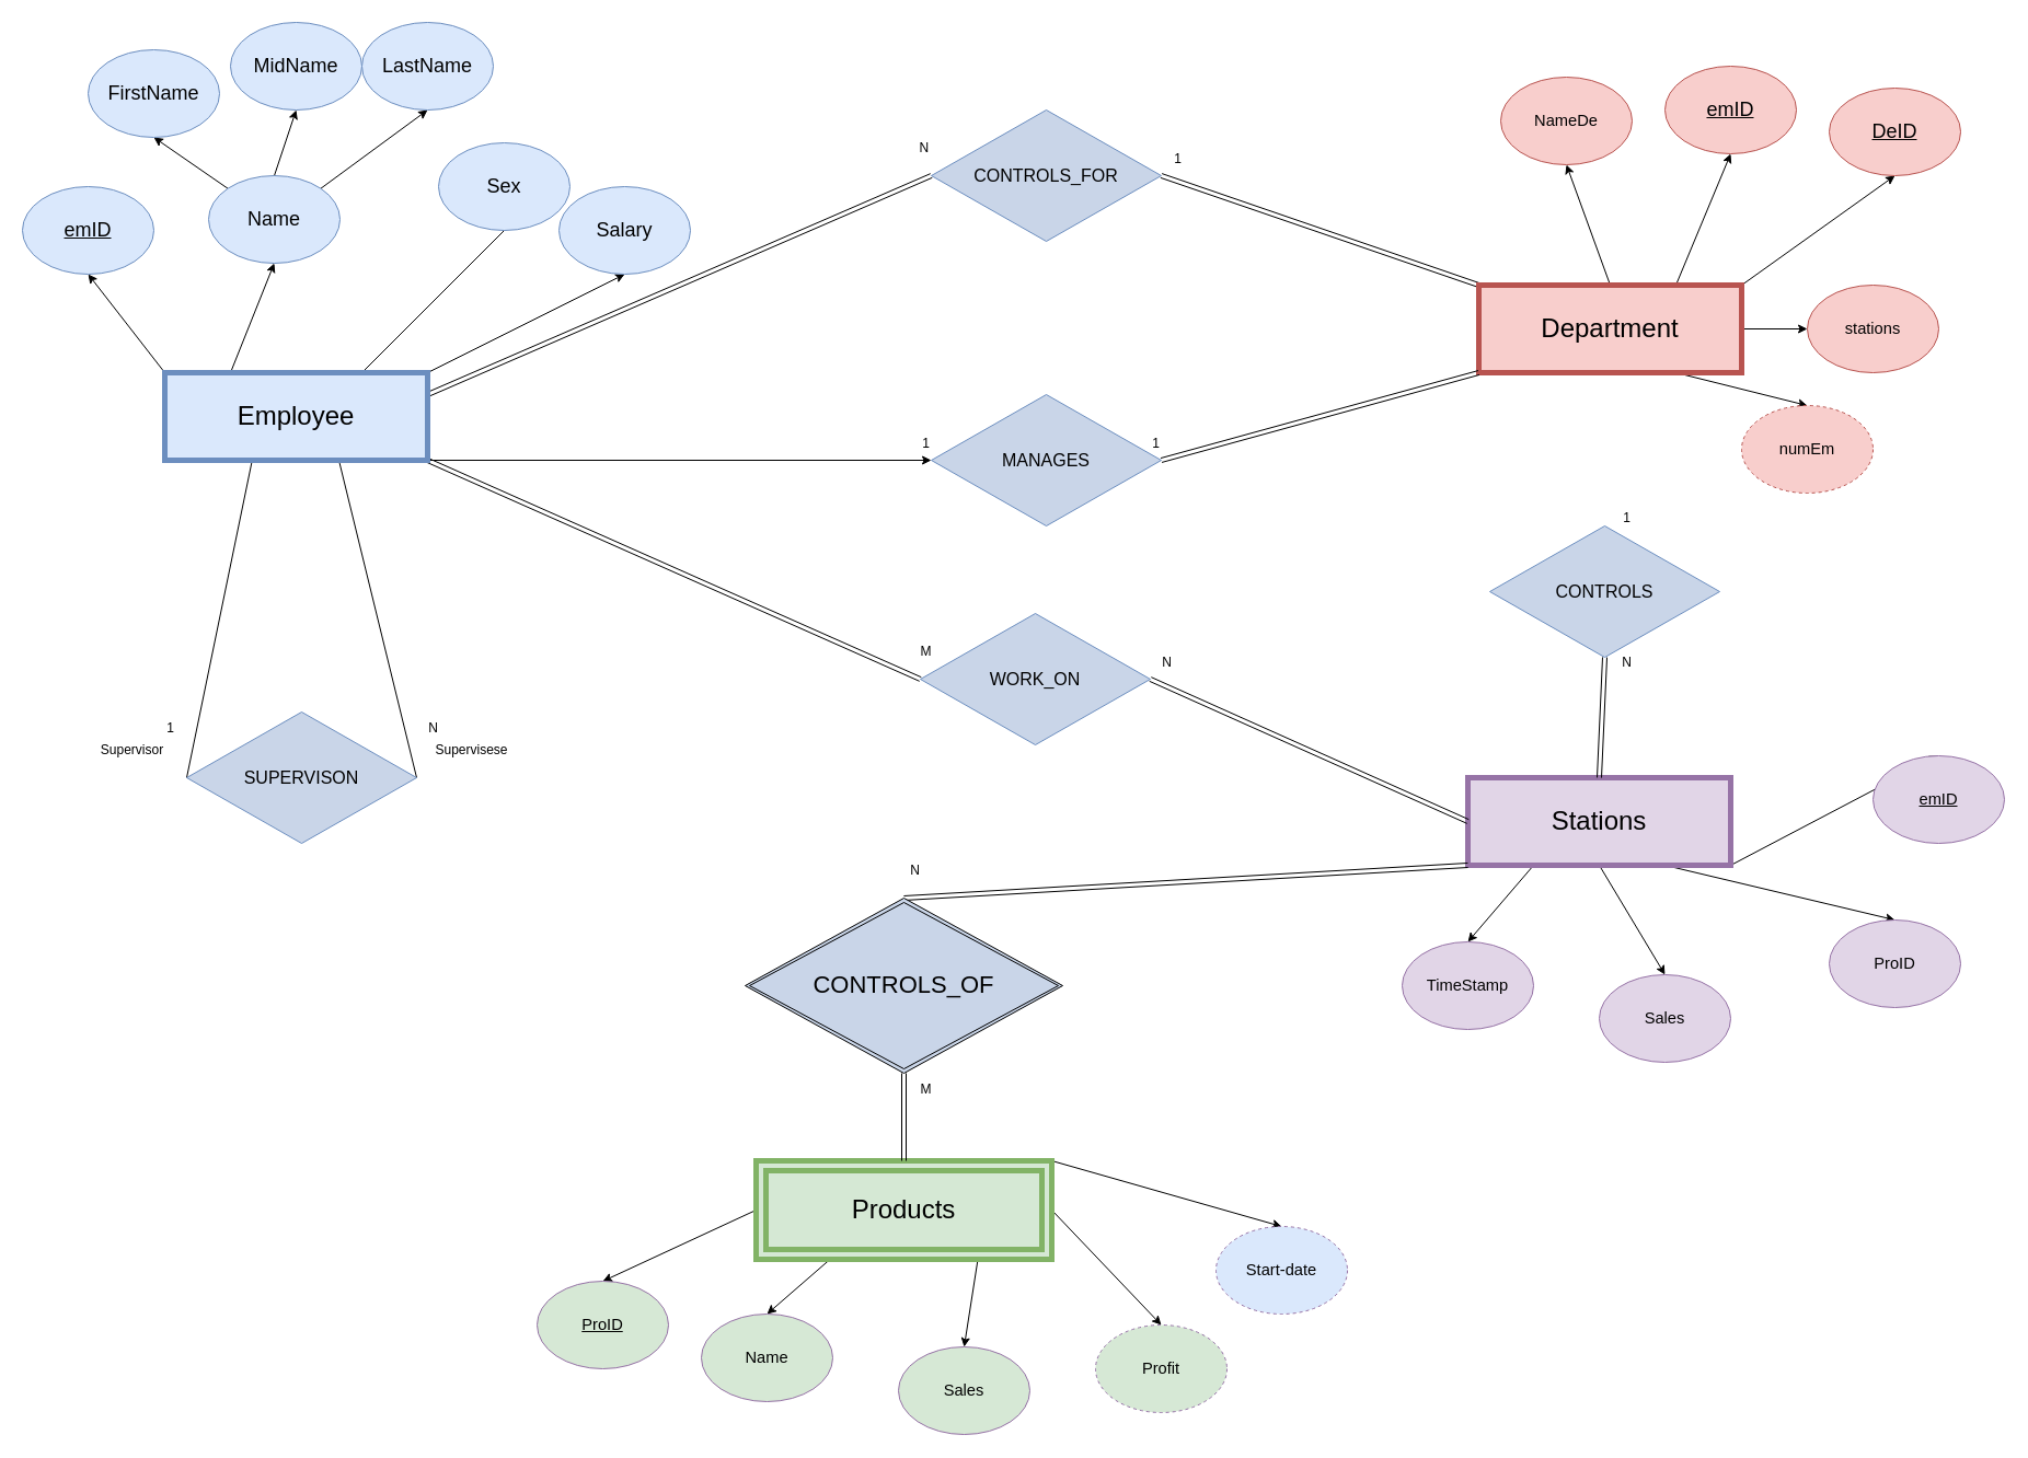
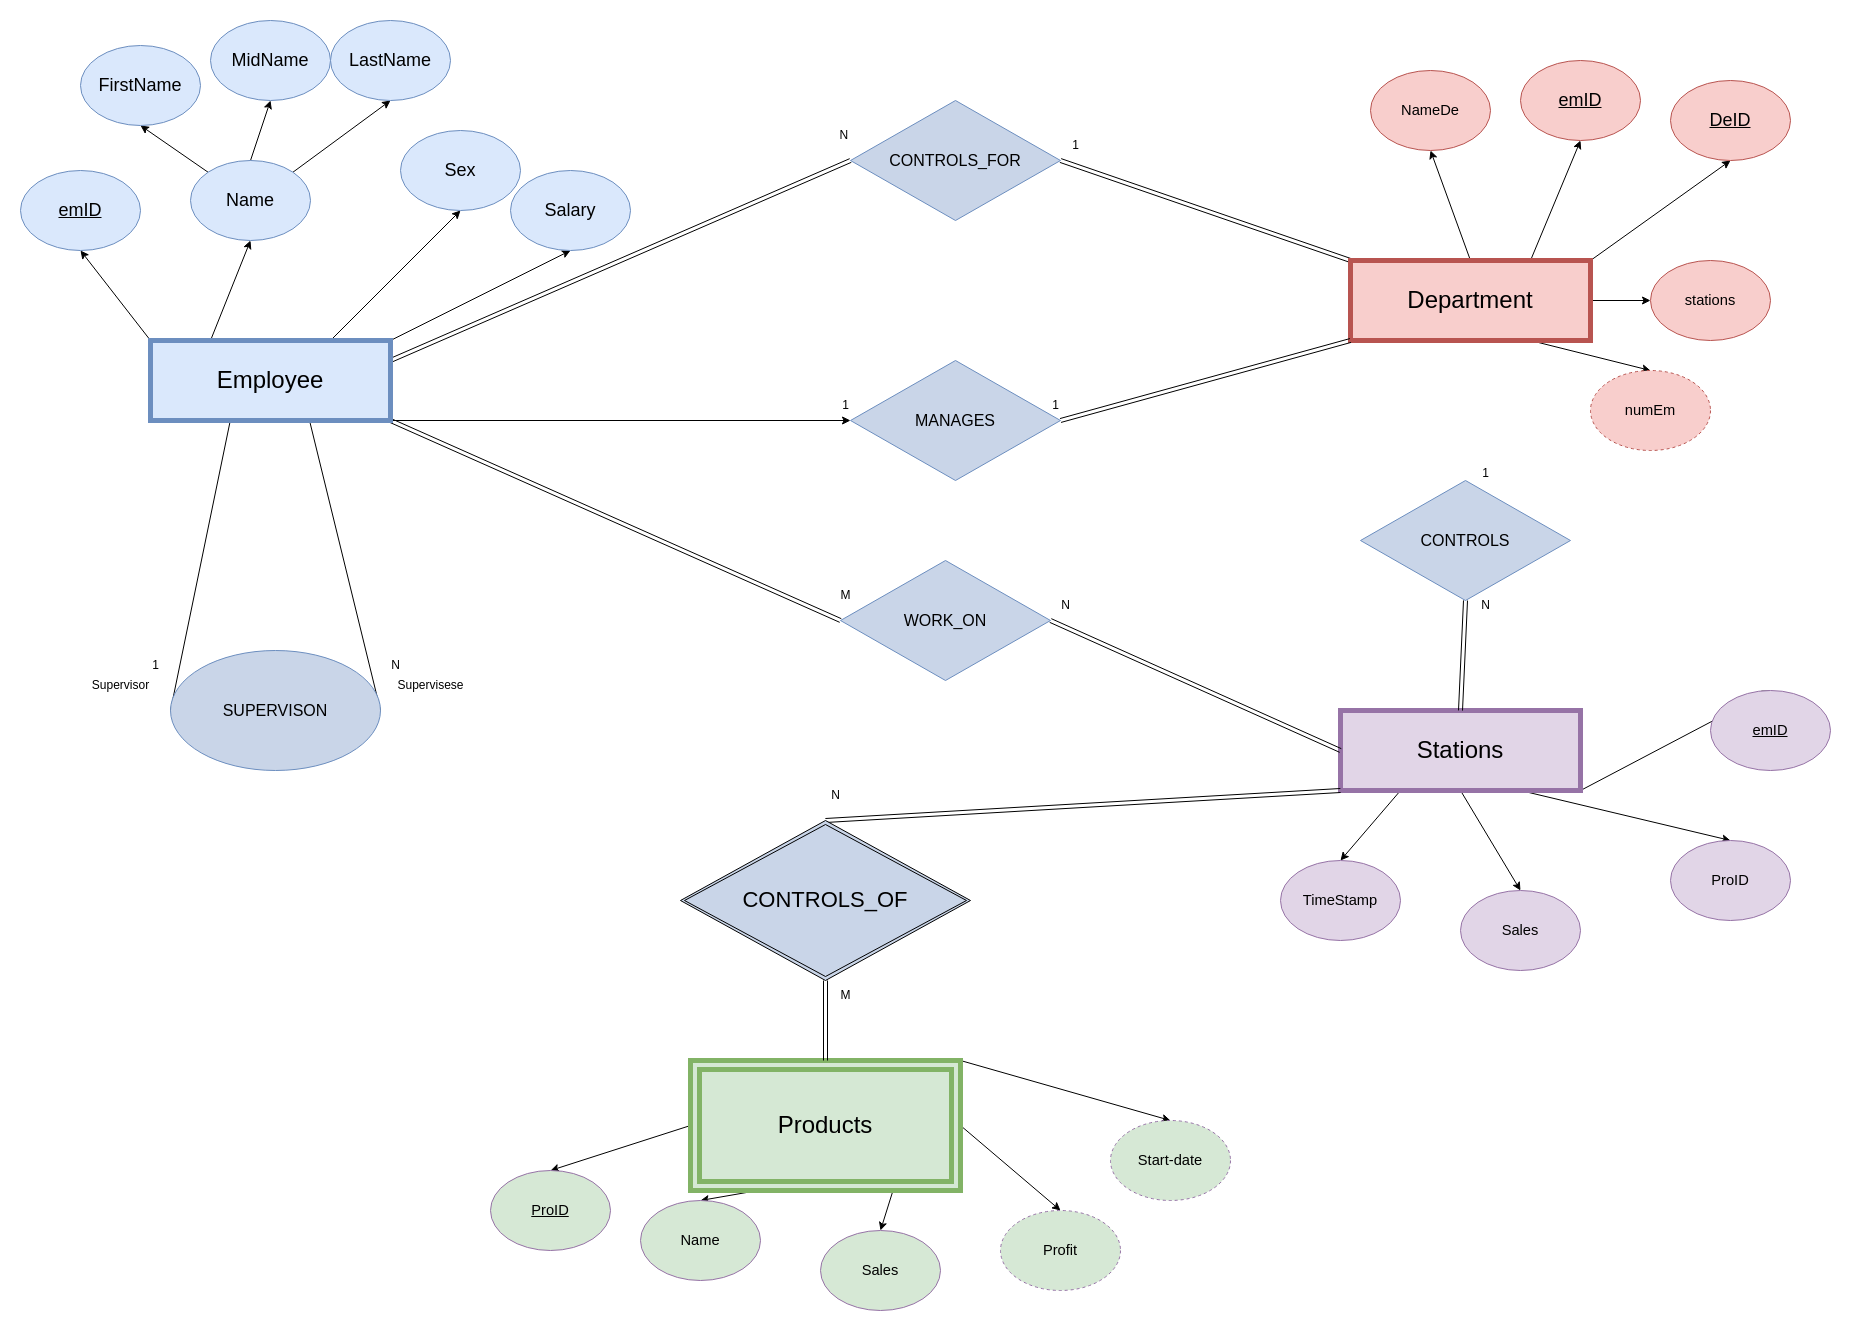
- <mxCell id="3" style="rounded=0;orthogonalLoop=1;jettySize=auto;html=1;exitX=0.75;exitY=0;exitDx=0;exitDy=0;entryX=0.5;entryY=1;entryDx=0;entryDy=0;endArrow=none;" edge="1" parent="1" source="11" target="25"><mxGeometry relative="1" as="geometry" /></mxCell>
+ <mxCell id="3" style="rounded=0;orthogonalLoop=1;jettySize=auto;html=1;exitX=0.75;exitY=0;exitDx=0;exitDy=0;entryX=0.5;entryY=1;entryDx=0;entryDy=0;" edge="1" parent="1" source="11" target="25"><mxGeometry relative="1" as="geometry" /></mxCell>
- <mxCell id="34" value="&lt;font style=&quot;font-size: 16px;&quot;&gt;SUPERVISON&lt;/font&gt;" style="rhombus;whiteSpace=wrap;html=1;fillColor=#C9D5E8;strokeColor=#6c8ebf;" vertex="1" parent="1"><mxGeometry x="170" y="650" width="210" height="120" as="geometry" /></mxCell>
+ <mxCell id="34" value="&lt;font style=&quot;font-size: 16px;&quot;&gt;SUPERVISON&lt;/font&gt;" style="ellipse;whiteSpace=wrap;html=1;fillColor=#C9D5E8;strokeColor=#6c8ebf;" vertex="1" parent="1"><mxGeometry x="170" y="650" width="210" height="120" as="geometry" /></mxCell>
- <mxCell id="68" value="&lt;font style=&quot;font-size: 24px;&quot;&gt;Products&lt;/font&gt;" style="shape=ext;margin=3;double=1;whiteSpace=wrap;html=1;align=center;fillColor=#d5e8d4;strokeColor=#82b366;strokeWidth=5;" vertex="1" parent="1"><mxGeometry x="690" y="1060" width="270" height="90" as="geometry" /></mxCell>
+ <mxCell id="68" value="&lt;font style=&quot;font-size: 24px;&quot;&gt;Products&lt;/font&gt;" style="shape=ext;margin=3;double=1;whiteSpace=wrap;html=1;align=center;fillColor=#d5e8d4;strokeColor=#82b366;strokeWidth=5;" vertex="1" parent="1"><mxGeometry x="690" y="1060" width="270" height="130" as="geometry" /></mxCell>
- <mxCell id="76" value="&lt;font face=&quot;Arial, sans-serif&quot;&gt;&lt;span style=&quot;font-size: 14.667px; white-space-collapse: preserve;&quot;&gt;Start-date&lt;/span&gt;&lt;/font&gt;" style="ellipse;whiteSpace=wrap;html=1;fillColor=#dae8fc;strokeColor=#9673a6;dashed=1;" vertex="1" parent="1"><mxGeometry x="1110" y="1120" width="120" height="80" as="geometry" /></mxCell>
+ <mxCell id="76" value="&lt;font face=&quot;Arial, sans-serif&quot;&gt;&lt;span style=&quot;font-size: 14.667px; white-space-collapse: preserve;&quot;&gt;Start-date&lt;/span&gt;&lt;/font&gt;" style="ellipse;whiteSpace=wrap;html=1;fillColor=#d6e8d5;strokeColor=#9673a6;dashed=1;" vertex="1" parent="1"><mxGeometry x="1110" y="1120" width="120" height="80" as="geometry" /></mxCell>
